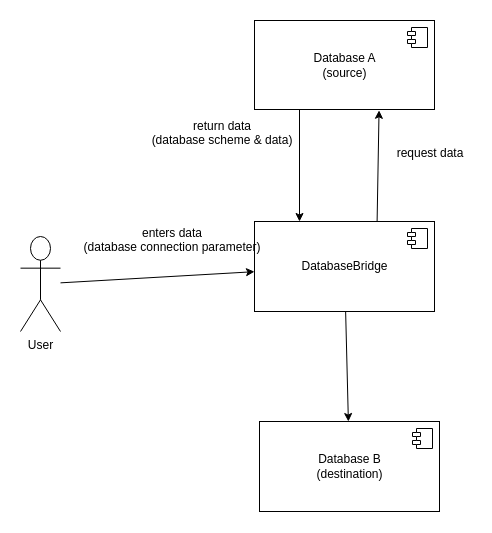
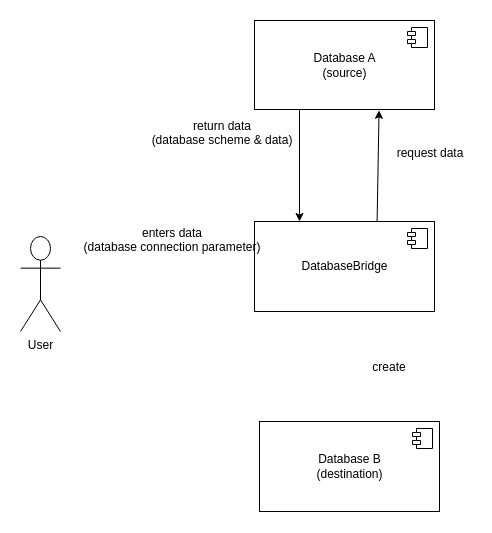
- <mxCell id="3" value="" style="rounded=0;orthogonalLoop=1;jettySize=auto;html=1;startArrow=classic;startFill=1;endArrow=none;endFill=0;" edge="1" parent="1" source="6" target="2"><mxGeometry relative="1" as="geometry" /></mxCell>
- <mxCell id="5" value="" style="edgeStyle=none;rounded=0;orthogonalLoop=1;jettySize=auto;html=1;startArrow=none;startFill=0;endArrow=classic;endFill=1;" edge="1" parent="1" source="6" target="11"><mxGeometry relative="1" as="geometry" /></mxCell>
+ <mxCell id="16" value="create" style="text;align=center;fontStyle=0;verticalAlign=middle;spacingLeft=3;spacingRight=3;strokeColor=none;rotatable=0;points=[[0,0.5],[1,0.5]];portConstraint=eastwest;" vertex="1" parent="1"><mxGeometry x="349" y="353" width="80" height="26" as="geometry" /></mxCell>
